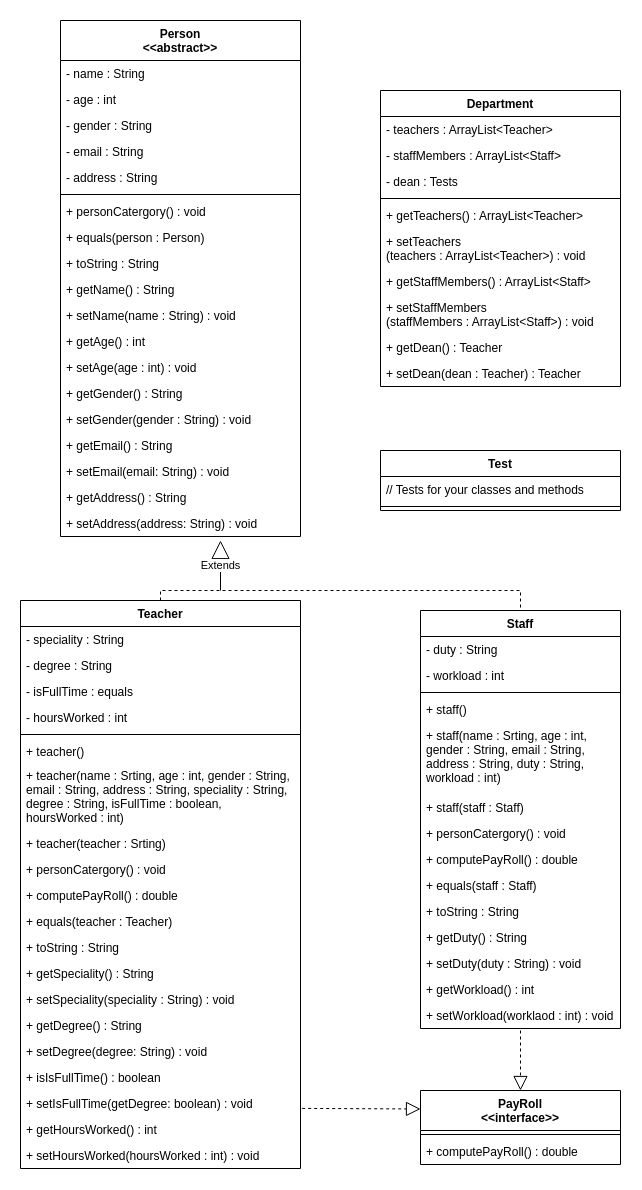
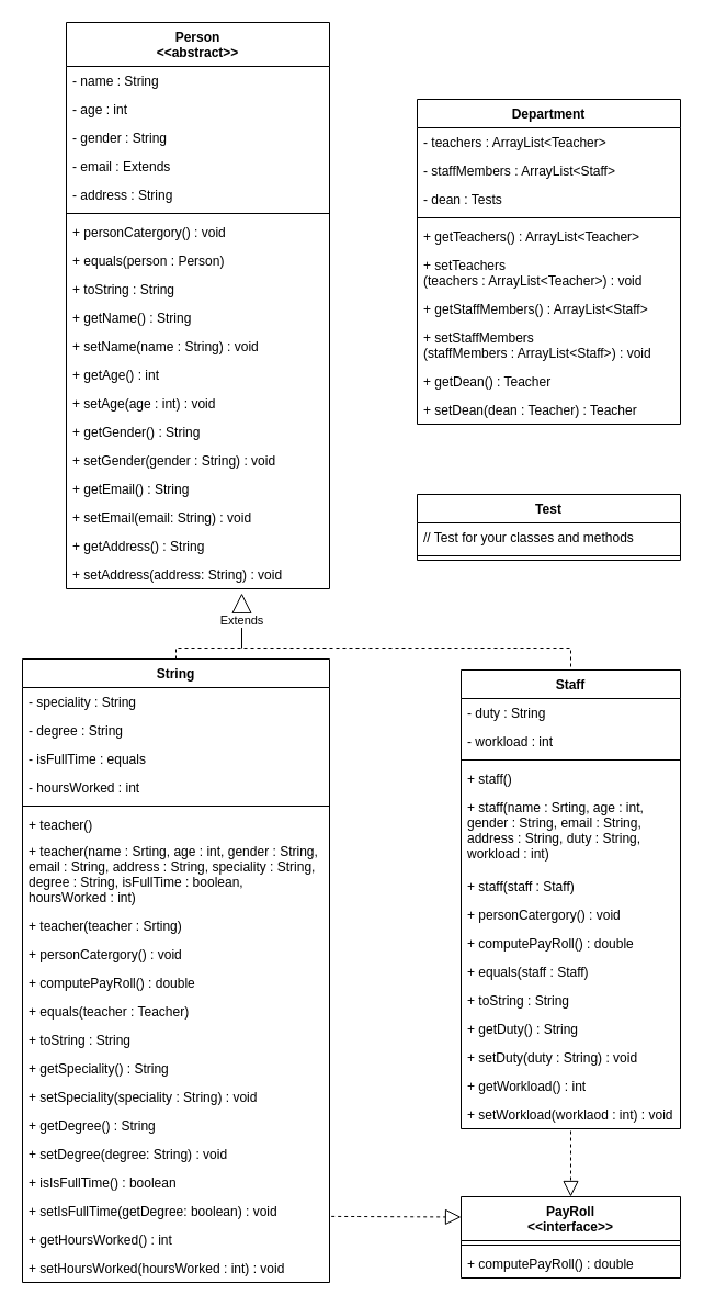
- <mxCell id="6" value="- email : String" style="text;strokeColor=none;fillColor=none;align=left;verticalAlign=top;spacingLeft=4;spacingRight=4;overflow=hidden;rotatable=0;points=[[0,0.5],[1,0.5]];portConstraint=eastwest;" parent="2" vertex="1"><mxGeometry y="118" width="240" height="26" as="geometry" /></mxCell>
+ <mxCell id="6" value="- email : Extends" style="text;strokeColor=none;fillColor=none;align=left;verticalAlign=top;spacingLeft=4;spacingRight=4;overflow=hidden;rotatable=0;points=[[0,0.5],[1,0.5]];portConstraint=eastwest;" parent="2" vertex="1"><mxGeometry y="118" width="240" height="26" as="geometry" /></mxCell>
- <mxCell id="77" value="// Tests for your classes and methods" style="text;strokeColor=none;fillColor=none;align=left;verticalAlign=top;spacingLeft=4;spacingRight=4;overflow=hidden;rotatable=0;points=[[0,0.5],[1,0.5]];portConstraint=eastwest;" vertex="1" parent="76"><mxGeometry y="26" width="240" height="26" as="geometry" /></mxCell>
+ <mxCell id="77" value="// Test for your classes and methods" style="text;strokeColor=none;fillColor=none;align=left;verticalAlign=top;spacingLeft=4;spacingRight=4;overflow=hidden;rotatable=0;points=[[0,0.5],[1,0.5]];portConstraint=eastwest;" vertex="1" parent="76"><mxGeometry y="26" width="240" height="26" as="geometry" /></mxCell>
- <mxCell id="22" value="Teacher" style="swimlane;fontStyle=1;align=center;verticalAlign=top;childLayout=stackLayout;horizontal=1;startSize=26;horizontalStack=0;resizeParent=1;resizeParentMax=0;resizeLast=0;collapsible=1;marginBottom=0;" parent="1" vertex="1"><mxGeometry x="20" y="600" width="280" height="568" as="geometry" /></mxCell>
+ <mxCell id="22" value="String" style="swimlane;fontStyle=1;align=center;verticalAlign=top;childLayout=stackLayout;horizontal=1;startSize=26;horizontalStack=0;resizeParent=1;resizeParentMax=0;resizeLast=0;collapsible=1;marginBottom=0;" parent="1" vertex="1"><mxGeometry x="20" y="600" width="280" height="568" as="geometry" /></mxCell>
